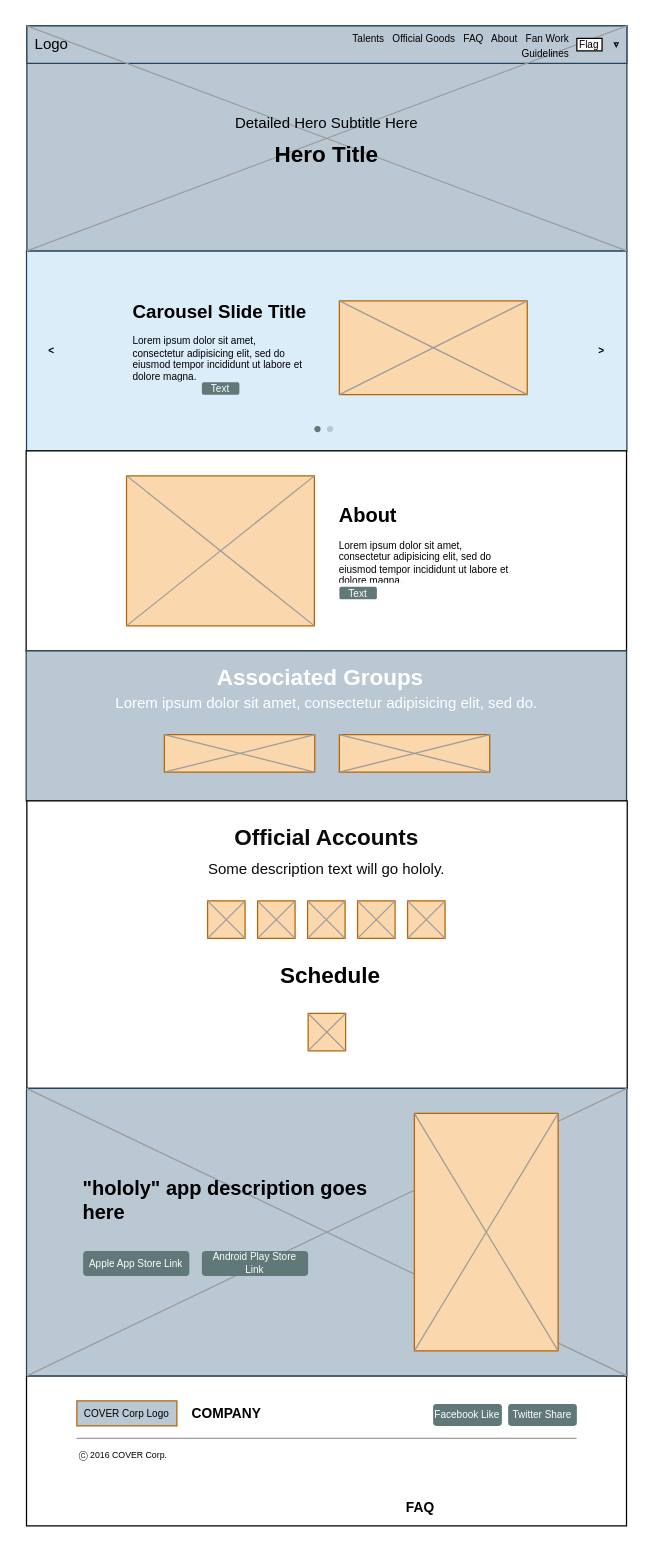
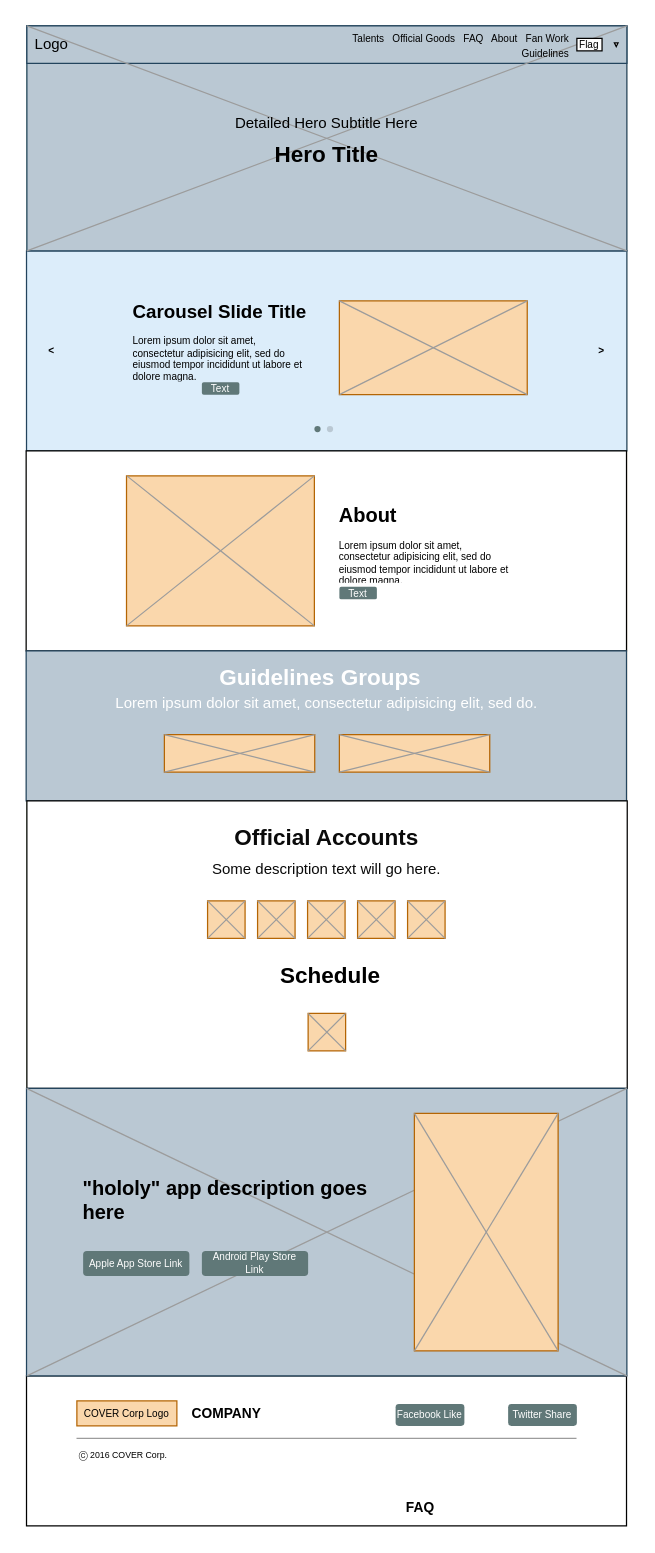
- <mxCell id="33" value="&lt;b&gt;&lt;font style=&quot;font-size: 18px;&quot;&gt;Associated Groups&lt;/font&gt;&lt;/b&gt;" style="text;html=1;strokeColor=none;fillColor=none;align=center;verticalAlign=middle;whiteSpace=wrap;rounded=0;shadow=0;glass=0;sketch=0;fontSize=8;fontColor=#FFFFFF;" vertex="1" parent="3"><mxGeometry x="120" y="507" width="230" height="30" as="geometry" /></mxCell>
+ <mxCell id="33" value="&lt;b&gt;&lt;font style=&quot;font-size: 18px;&quot;&gt;Guidelines Groups&lt;/font&gt;&lt;/b&gt;" style="text;html=1;strokeColor=none;fillColor=none;align=center;verticalAlign=middle;whiteSpace=wrap;rounded=0;shadow=0;glass=0;sketch=0;fontSize=8;fontColor=#FFFFFF;" vertex="1" parent="3"><mxGeometry x="120" y="507" width="230" height="30" as="geometry" /></mxCell>
- <mxCell id="41" value="Some description text will go hololy." style="text;html=1;strokeColor=none;fillColor=none;align=center;verticalAlign=middle;whiteSpace=wrap;rounded=0;shadow=0;glass=0;sketch=0;fontSize=12;fontColor=#0A0A0A;" vertex="1" parent="3"><mxGeometry x="40" y="660" width="400" height="30" as="geometry" /></mxCell>
+ <mxCell id="41" value="Some description text will go here." style="text;html=1;strokeColor=none;fillColor=none;align=center;verticalAlign=middle;whiteSpace=wrap;rounded=0;shadow=0;glass=0;sketch=0;fontSize=12;fontColor=#0A0A0A;" vertex="1" parent="3"><mxGeometry x="40" y="660" width="400" height="30" as="geometry" /></mxCell>
- <mxCell id="86" value="COVER Corp Logo" style="rounded=0;whiteSpace=wrap;html=1;shadow=0;glass=0;sketch=0;fontSize=8;fillColor=#bac8d3;strokeColor=#b46504;" vertex="1" parent="1"><mxGeometry x="61" y="1120" width="80" height="20" as="geometry" /></mxCell>
+ <mxCell id="86" value="COVER Corp Logo" style="rounded=0;whiteSpace=wrap;html=1;shadow=0;glass=0;sketch=0;fontSize=8;fillColor=#fad7ac;strokeColor=#b46504;" vertex="1" parent="1"><mxGeometry x="61" y="1120" width="80" height="20" as="geometry" /></mxCell>
- <mxCell id="90" value="Facebook Like" style="rounded=1;whiteSpace=wrap;html=1;shadow=0;glass=0;sketch=0;fontSize=8;fontColor=#FFFFFF;fillColor=#607878;strokeColor=none;" vertex="1" parent="1"><mxGeometry x="346" y="1122.5" width="55" height="17.5" as="geometry" /></mxCell>
+ <mxCell id="90" value="Facebook Like" style="rounded=1;whiteSpace=wrap;html=1;shadow=0;glass=0;sketch=0;fontSize=8;fontColor=#FFFFFF;fillColor=#607878;strokeColor=none;" vertex="1" parent="1"><mxGeometry x="316" y="1122.5" width="55" height="17.5" as="geometry" /></mxCell>
